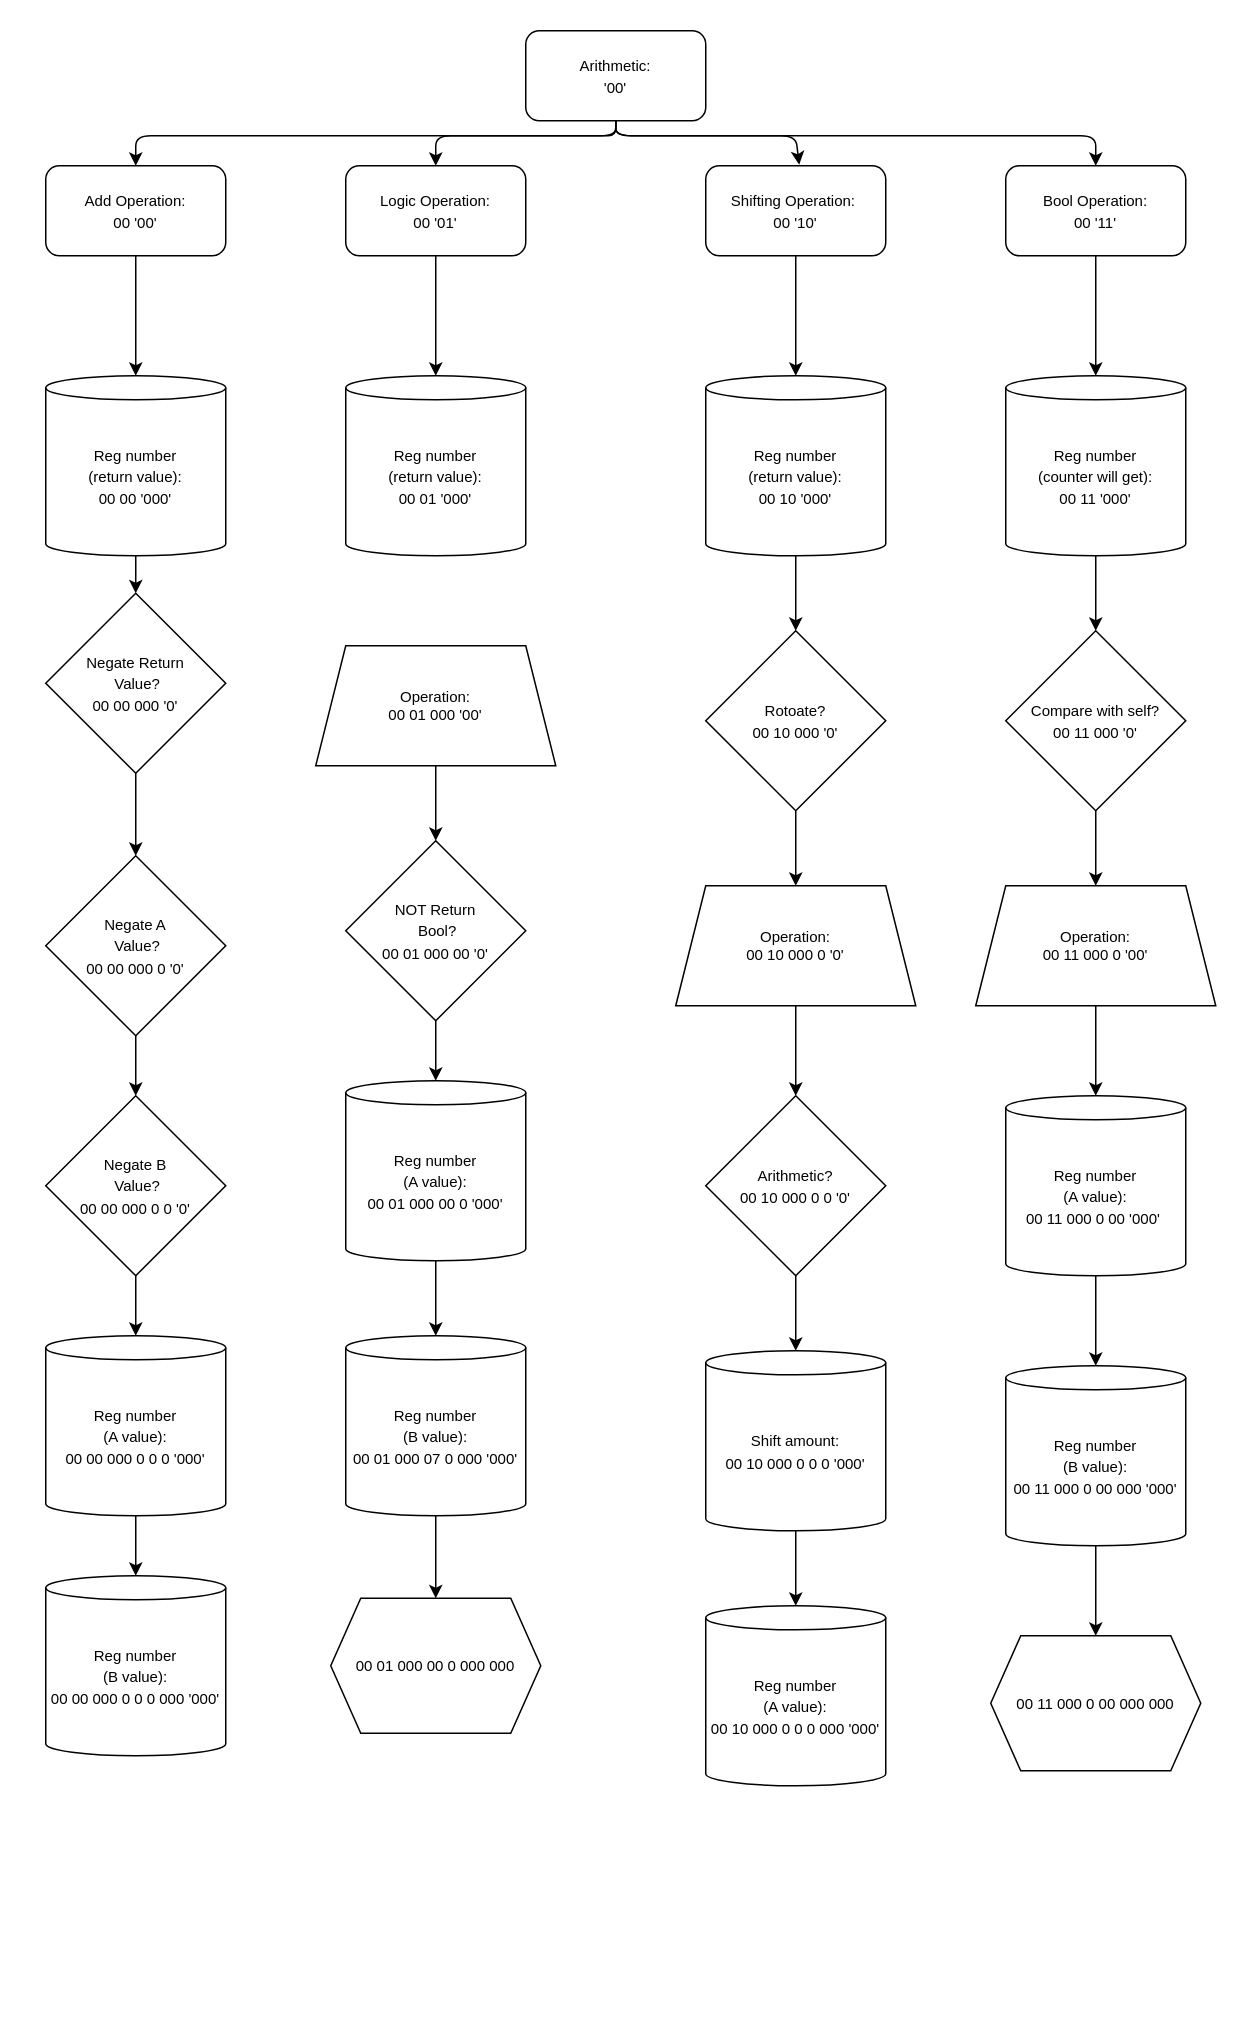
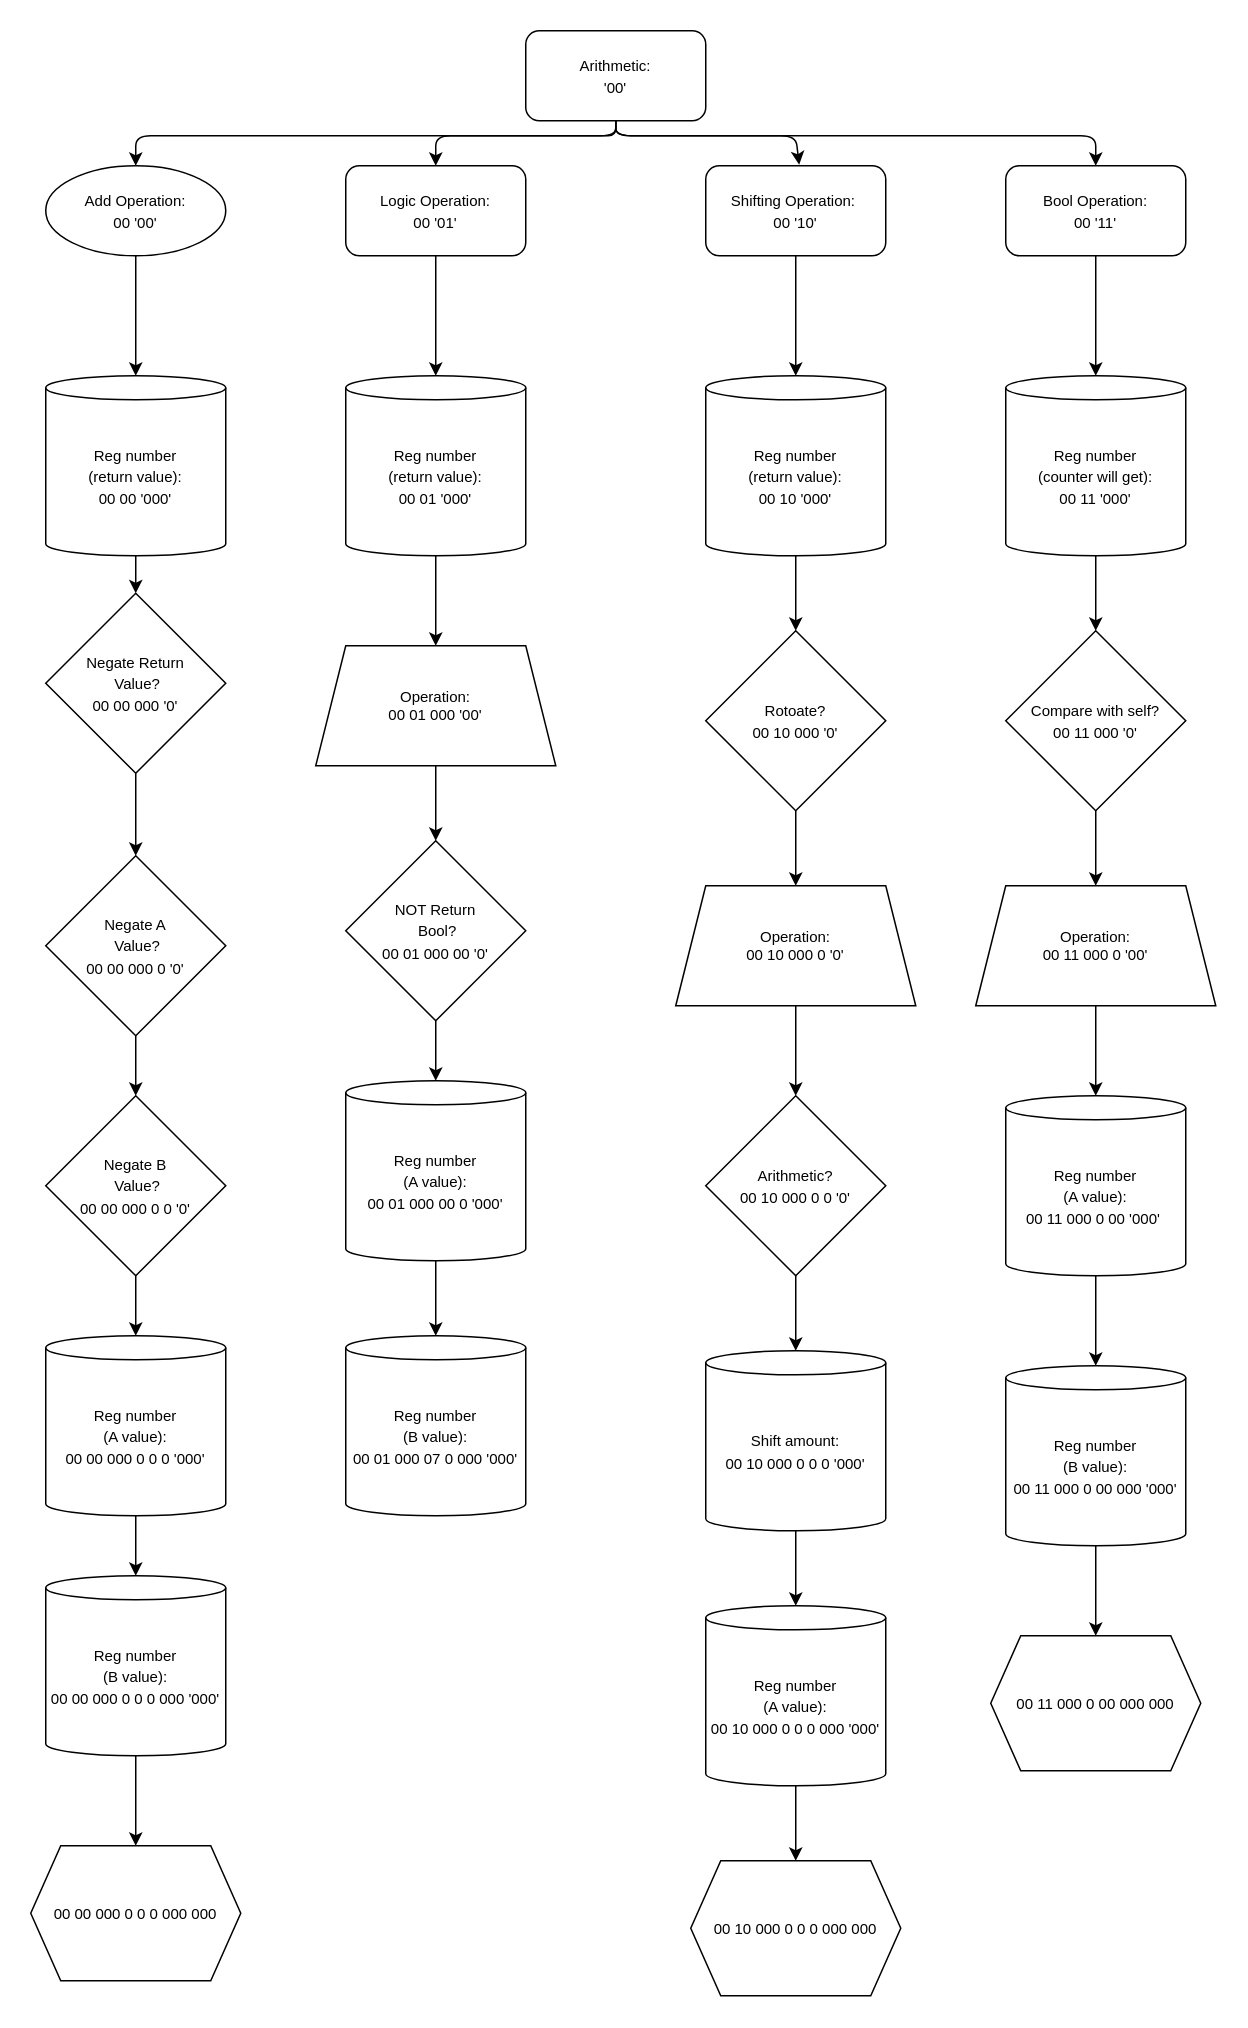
- <mxCell id="3" value="&lt;font style=&quot;font-size: 10px;&quot;&gt;Add Operation:&lt;br&gt;&lt;font style=&quot;&quot;&gt;00 '00'&lt;/font&gt;&lt;/font&gt;" style="rounded=1;whiteSpace=wrap;html=1;" parent="1" vertex="1"><mxGeometry x="30" y="110" width="120" height="60" as="geometry" /></mxCell>
+ <mxCell id="3" value="&lt;font style=&quot;font-size: 10px;&quot;&gt;Add Operation:&lt;br&gt;&lt;font style=&quot;&quot;&gt;00 '00'&lt;/font&gt;&lt;/font&gt;" style="ellipse;whiteSpace=wrap;html=1;" parent="1" vertex="1"><mxGeometry x="30" y="110" width="120" height="60" as="geometry" /></mxCell>
+ <mxCell id="46" value="" style="endArrow=classic;html=1;fontFamily=Helvetica;fontSize=10;fontColor=default;exitX=0.5;exitY=1;exitDx=0;exitDy=0;exitPerimeter=0;entryX=0.5;entryY=0;entryDx=0;entryDy=0;" edge="1" parent="1" source="14" target="15"><mxGeometry width="50" height="50" relative="1" as="geometry"><mxPoint x="310" y="450" as="sourcePoint" /><mxPoint x="360" y="400" as="targetPoint" /></mxGeometry></mxCell>
- <mxCell id="50" value="" style="endArrow=classic;html=1;fontFamily=Helvetica;fontSize=10;fontColor=default;exitX=0.5;exitY=1;exitDx=0;exitDy=0;exitPerimeter=0;entryX=0.5;entryY=0;entryDx=0;entryDy=0;" edge="1" parent="1" source="18" target="19"><mxGeometry width="50" height="50" relative="1" as="geometry"><mxPoint x="290" y="1080" as="sourcePoint" /><mxPoint x="340" y="1030" as="targetPoint" /></mxGeometry></mxCell>
- <mxCell id="19" value="00 01 000 00 0 000 000" style="shape=hexagon;perimeter=hexagonPerimeter2;whiteSpace=wrap;html=1;fixedSize=1;strokeColor=default;fontFamily=Helvetica;fontSize=10;fontColor=default;fillColor=default;" vertex="1" parent="1"><mxGeometry x="220" y="1065" width="140" height="90" as="geometry" /></mxCell>
+ <mxCell id="44" value="" style="endArrow=classic;html=1;fontFamily=Helvetica;fontSize=10;fontColor=default;exitX=0.5;exitY=1;exitDx=0;exitDy=0;exitPerimeter=0;entryX=0.5;entryY=0;entryDx=0;entryDy=0;" edge="1" parent="1" source="12" target="13"><mxGeometry width="50" height="50" relative="1" as="geometry"><mxPoint x="80" y="1160" as="sourcePoint" /><mxPoint x="130" y="1110" as="targetPoint" /></mxGeometry></mxCell>
+ <mxCell id="57" value="" style="endArrow=classic;html=1;fontFamily=Helvetica;fontSize=10;fontColor=default;exitX=0.5;exitY=1;exitDx=0;exitDy=0;exitPerimeter=0;entryX=0.5;entryY=0;entryDx=0;entryDy=0;" edge="1" parent="1" source="25" target="26"><mxGeometry width="50" height="50" relative="1" as="geometry"><mxPoint x="560" y="1260" as="sourcePoint" /><mxPoint x="610" y="1210" as="targetPoint" /></mxGeometry></mxCell>
+ <mxCell id="13" value="00 00 000 0 0 0 000 000" style="shape=hexagon;perimeter=hexagonPerimeter2;whiteSpace=wrap;html=1;fixedSize=1;strokeColor=default;fontFamily=Helvetica;fontSize=10;fontColor=default;fillColor=default;" vertex="1" parent="1"><mxGeometry x="20" y="1230" width="140" height="90" as="geometry" /></mxCell>
+ <mxCell id="26" value="00 10 000 0 0 0 000 000" style="shape=hexagon;perimeter=hexagonPerimeter2;whiteSpace=wrap;html=1;fixedSize=1;strokeColor=default;fontFamily=Helvetica;fontSize=10;fontColor=default;fillColor=default;" vertex="1" parent="1"><mxGeometry x="460" y="1240" width="140" height="90" as="geometry" /></mxCell>
